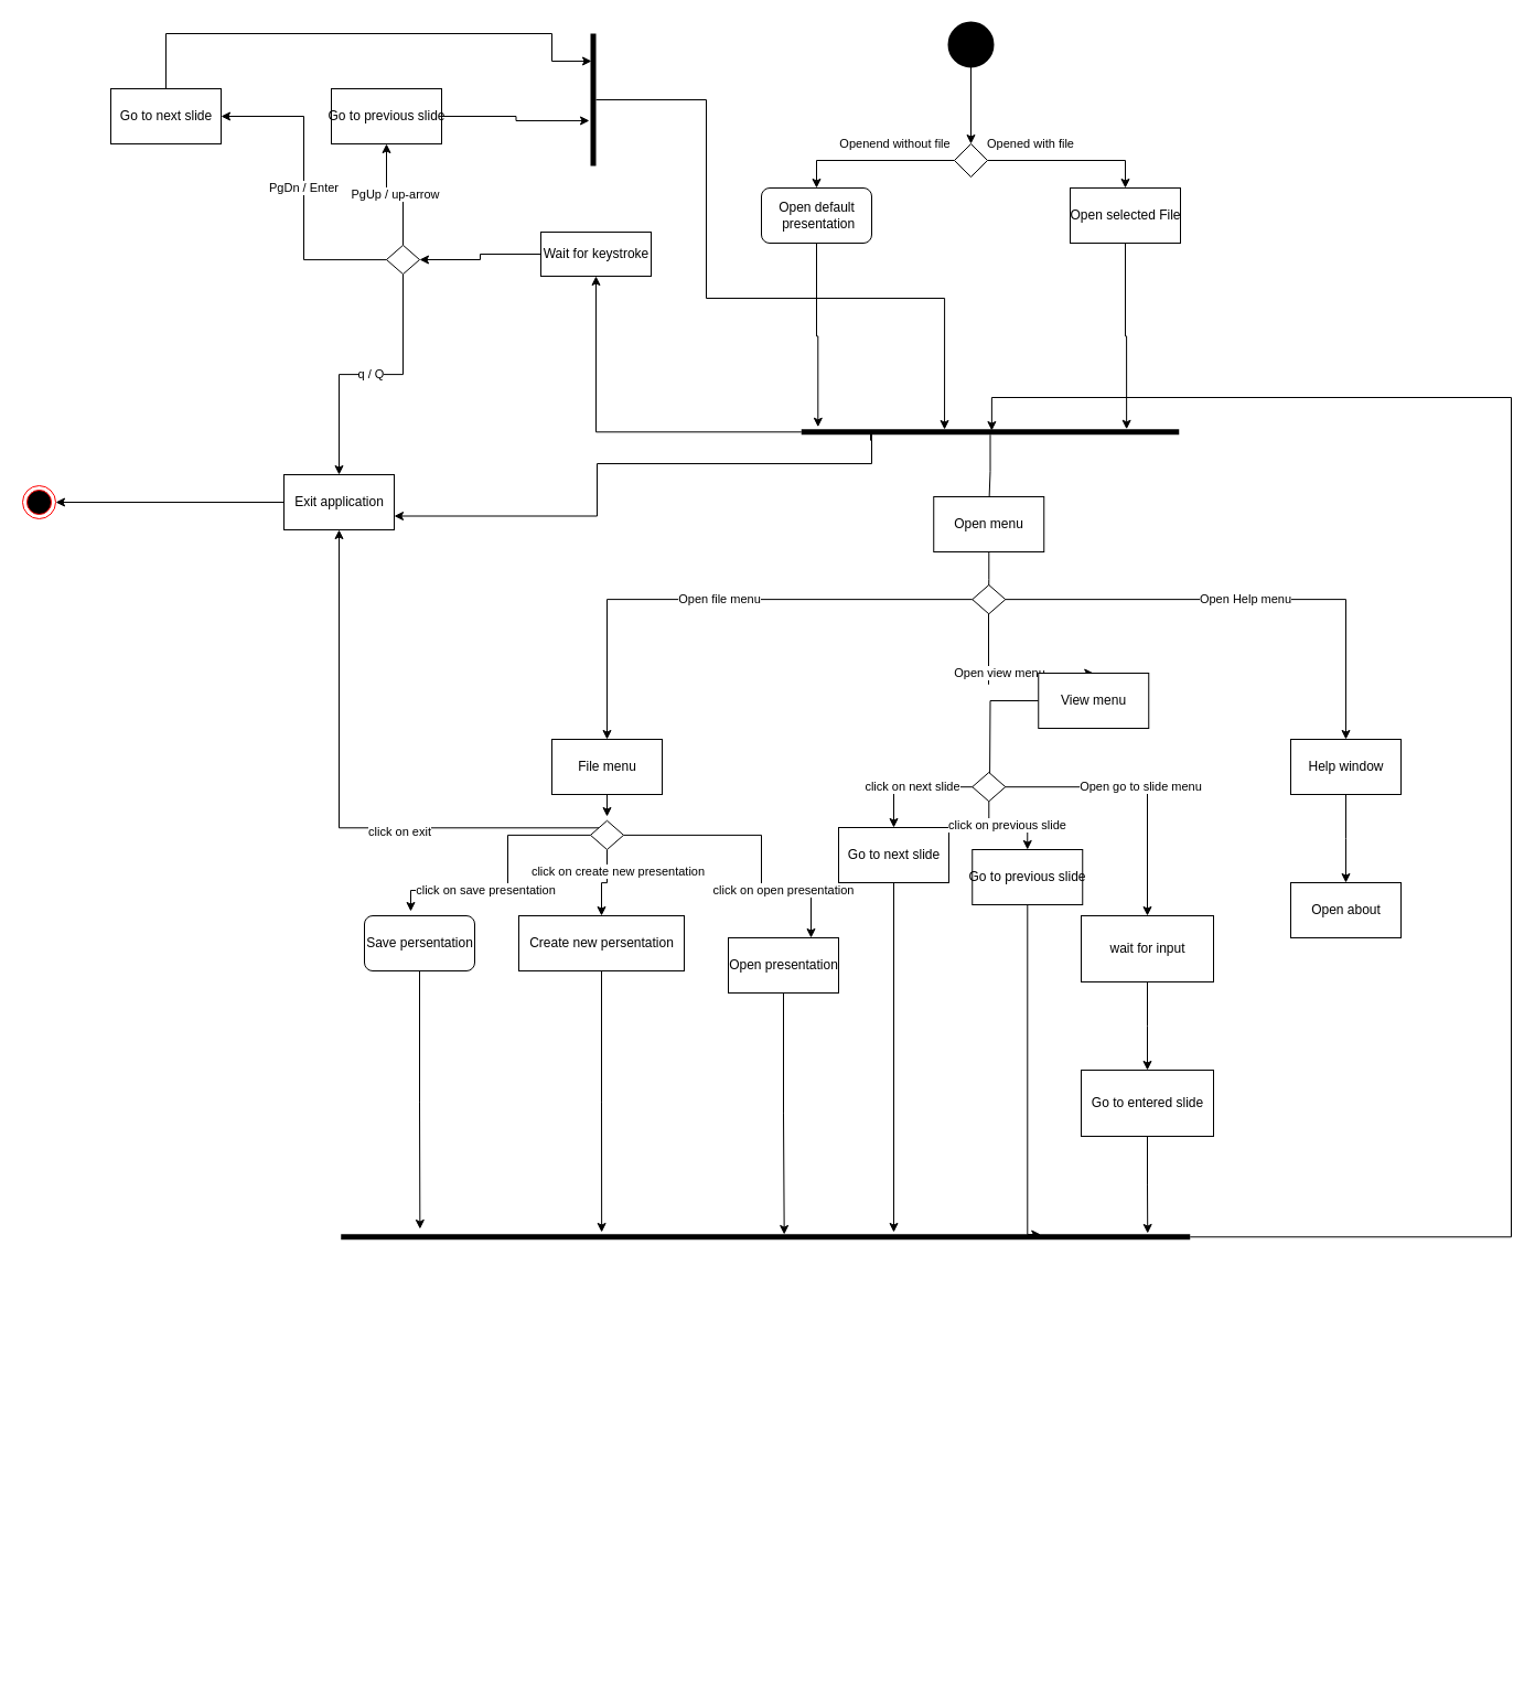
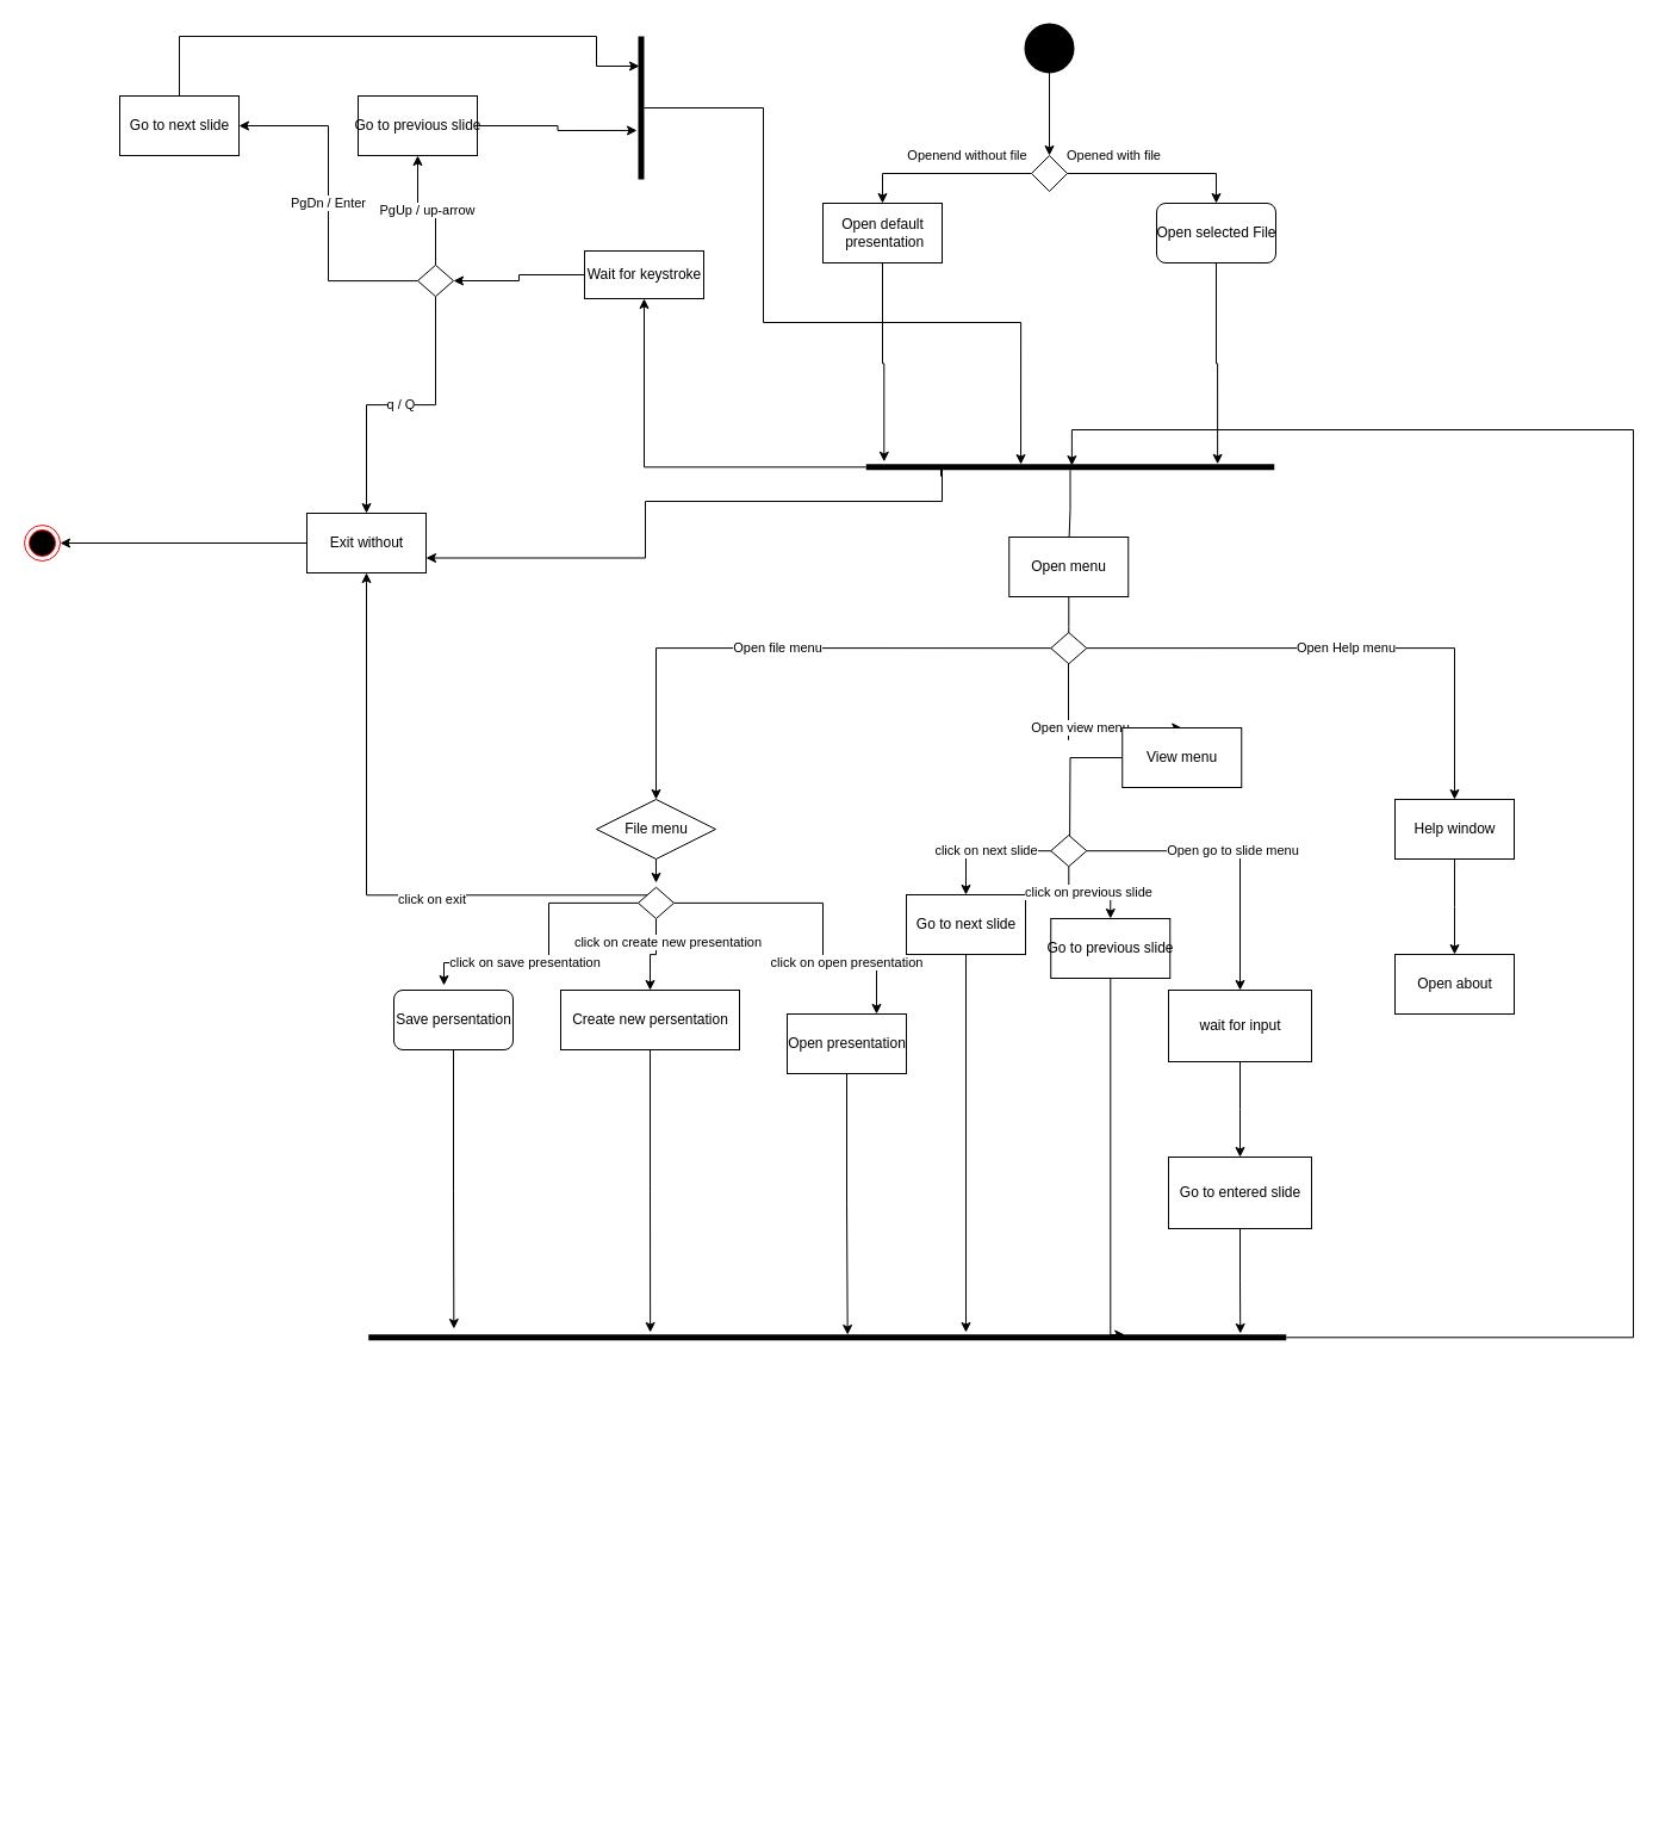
- <mxCell id="8" value="Open default&lt;br&gt;&amp;nbsp;presentation" style="html=1;dashed=0;whitespace=wrap;rounded=1;" vertex="1" parent="1"><mxGeometry x="690" y="170" width="100" height="50" as="geometry" /></mxCell>
+ <mxCell id="8" value="Open default&lt;br&gt;&amp;nbsp;presentation" style="html=1;dashed=0;whitespace=wrap;" vertex="1" parent="1"><mxGeometry x="690" y="170" width="100" height="50" as="geometry" /></mxCell>
- <mxCell id="10" value="Open selected File" style="html=1;dashed=0;whitespace=wrap;" vertex="1" parent="1"><mxGeometry x="970" y="170" width="100" height="50" as="geometry" /></mxCell>
+ <mxCell id="10" value="Open selected File" style="html=1;dashed=0;whitespace=wrap;rounded=1;" vertex="1" parent="1"><mxGeometry x="970" y="170" width="100" height="50" as="geometry" /></mxCell>
- <mxCell id="33" value="Exit application" style="html=1;dashed=0;whitespace=wrap;" vertex="1" parent="1"><mxGeometry x="257" y="430" width="100" height="50" as="geometry" /></mxCell>
+ <mxCell id="33" value="Exit without" style="html=1;dashed=0;whitespace=wrap;" vertex="1" parent="1"><mxGeometry x="257" y="430" width="100" height="50" as="geometry" /></mxCell>
- <mxCell id="21" value="File menu" style="html=1;dashed=0;whitespace=wrap;" vertex="1" parent="1"><mxGeometry x="500" y="670" width="100" height="50" as="geometry" /></mxCell>
+ <mxCell id="21" value="File menu" style="rhombus;html=1;dashed=0;whitespace=wrap;" vertex="1" parent="1"><mxGeometry x="500" y="670" width="100" height="50" as="geometry" /></mxCell>
